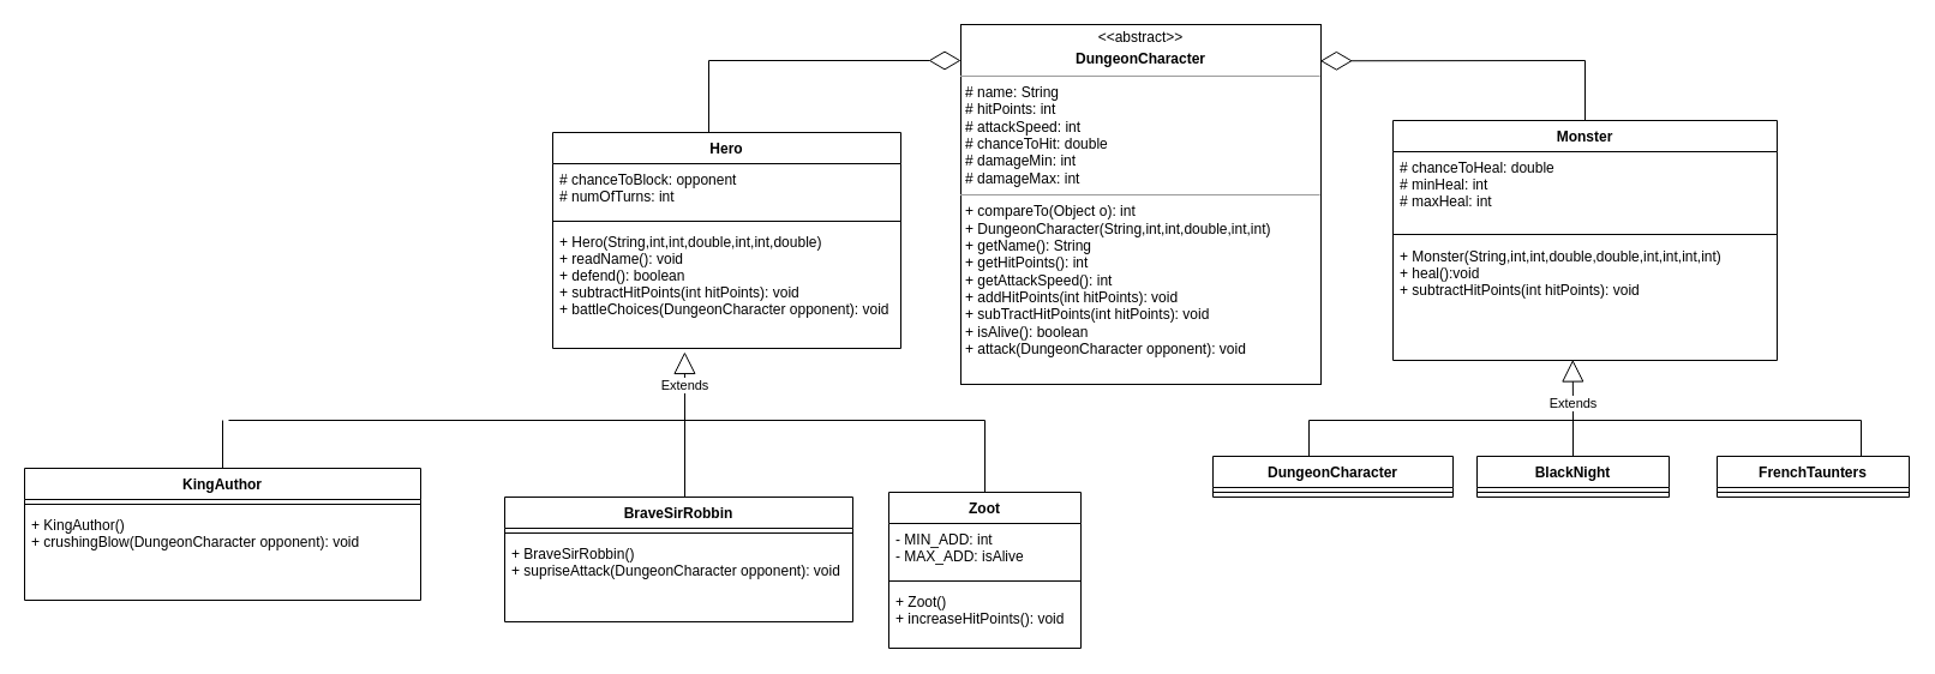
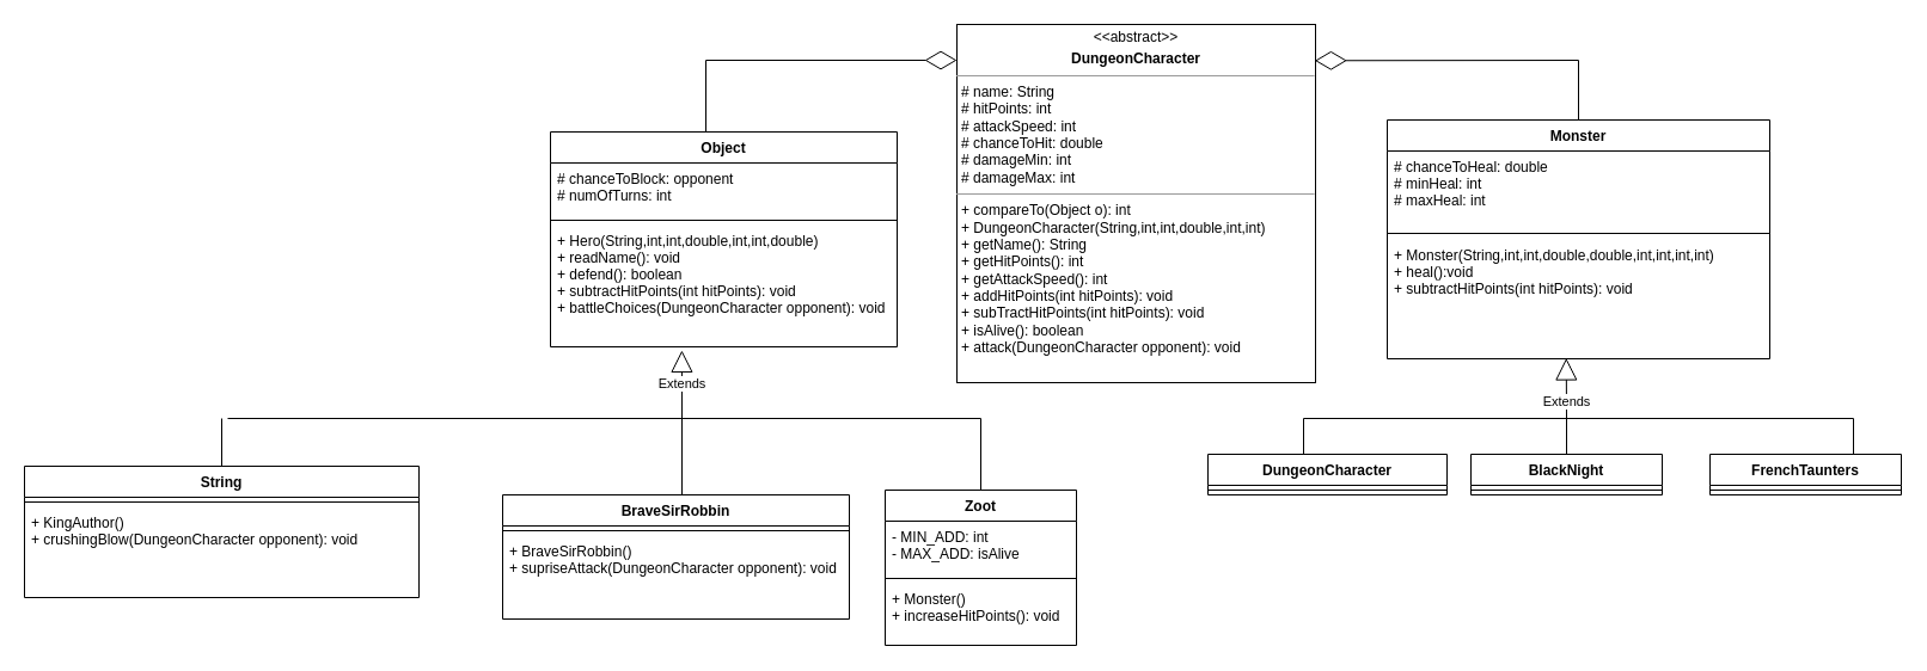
- <mxCell id="7" value="Hero" style="swimlane;fontStyle=1;align=center;verticalAlign=top;childLayout=stackLayout;horizontal=1;startSize=26;horizontalStack=0;resizeParent=1;resizeParentMax=0;resizeLast=0;collapsible=1;marginBottom=0;" vertex="1" parent="1"><mxGeometry x="460" y="110" width="290" height="180" as="geometry" /></mxCell>
+ <mxCell id="7" value="Object" style="swimlane;fontStyle=1;align=center;verticalAlign=top;childLayout=stackLayout;horizontal=1;startSize=26;horizontalStack=0;resizeParent=1;resizeParentMax=0;resizeLast=0;collapsible=1;marginBottom=0;" vertex="1" parent="1"><mxGeometry x="460" y="110" width="290" height="180" as="geometry" /></mxCell>
- <mxCell id="11" value="KingAuthor" style="swimlane;fontStyle=1;align=center;verticalAlign=top;childLayout=stackLayout;horizontal=1;startSize=26;horizontalStack=0;resizeParent=1;resizeParentMax=0;resizeLast=0;collapsible=1;marginBottom=0;" vertex="1" parent="1"><mxGeometry x="20" y="390" width="330" height="110" as="geometry" /></mxCell>
+ <mxCell id="11" value="String" style="swimlane;fontStyle=1;align=center;verticalAlign=top;childLayout=stackLayout;horizontal=1;startSize=26;horizontalStack=0;resizeParent=1;resizeParentMax=0;resizeLast=0;collapsible=1;marginBottom=0;" vertex="1" parent="1"><mxGeometry x="20" y="390" width="330" height="110" as="geometry" /></mxCell>
- <mxCell id="21" value="+ Zoot()&#10;+ increaseHitPoints(): void" style="text;strokeColor=none;fillColor=none;align=left;verticalAlign=top;spacingLeft=4;spacingRight=4;overflow=hidden;rotatable=0;points=[[0,0.5],[1,0.5]];portConstraint=eastwest;" vertex="1" parent="18"><mxGeometry y="78" width="160" height="52" as="geometry" /></mxCell>
+ <mxCell id="21" value="+ Monster()&#10;+ increaseHitPoints(): void" style="text;strokeColor=none;fillColor=none;align=left;verticalAlign=top;spacingLeft=4;spacingRight=4;overflow=hidden;rotatable=0;points=[[0,0.5],[1,0.5]];portConstraint=eastwest;" vertex="1" parent="18"><mxGeometry y="78" width="160" height="52" as="geometry" /></mxCell>
